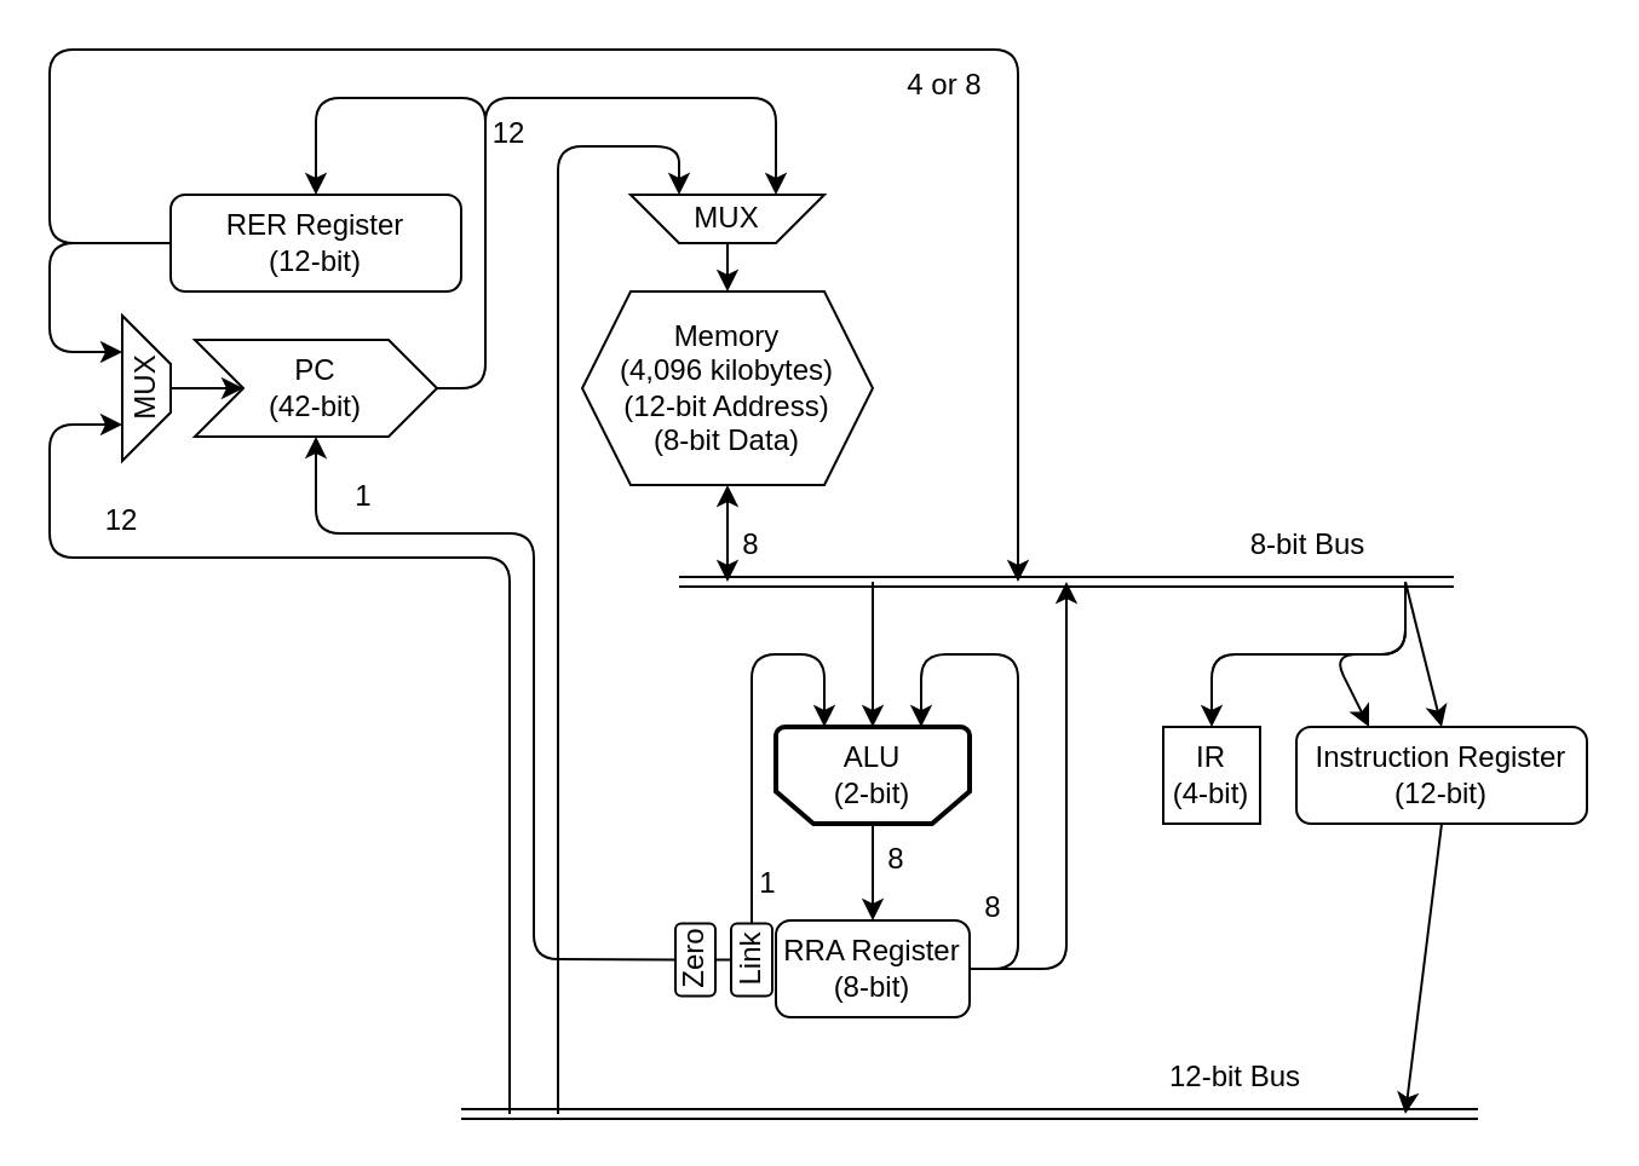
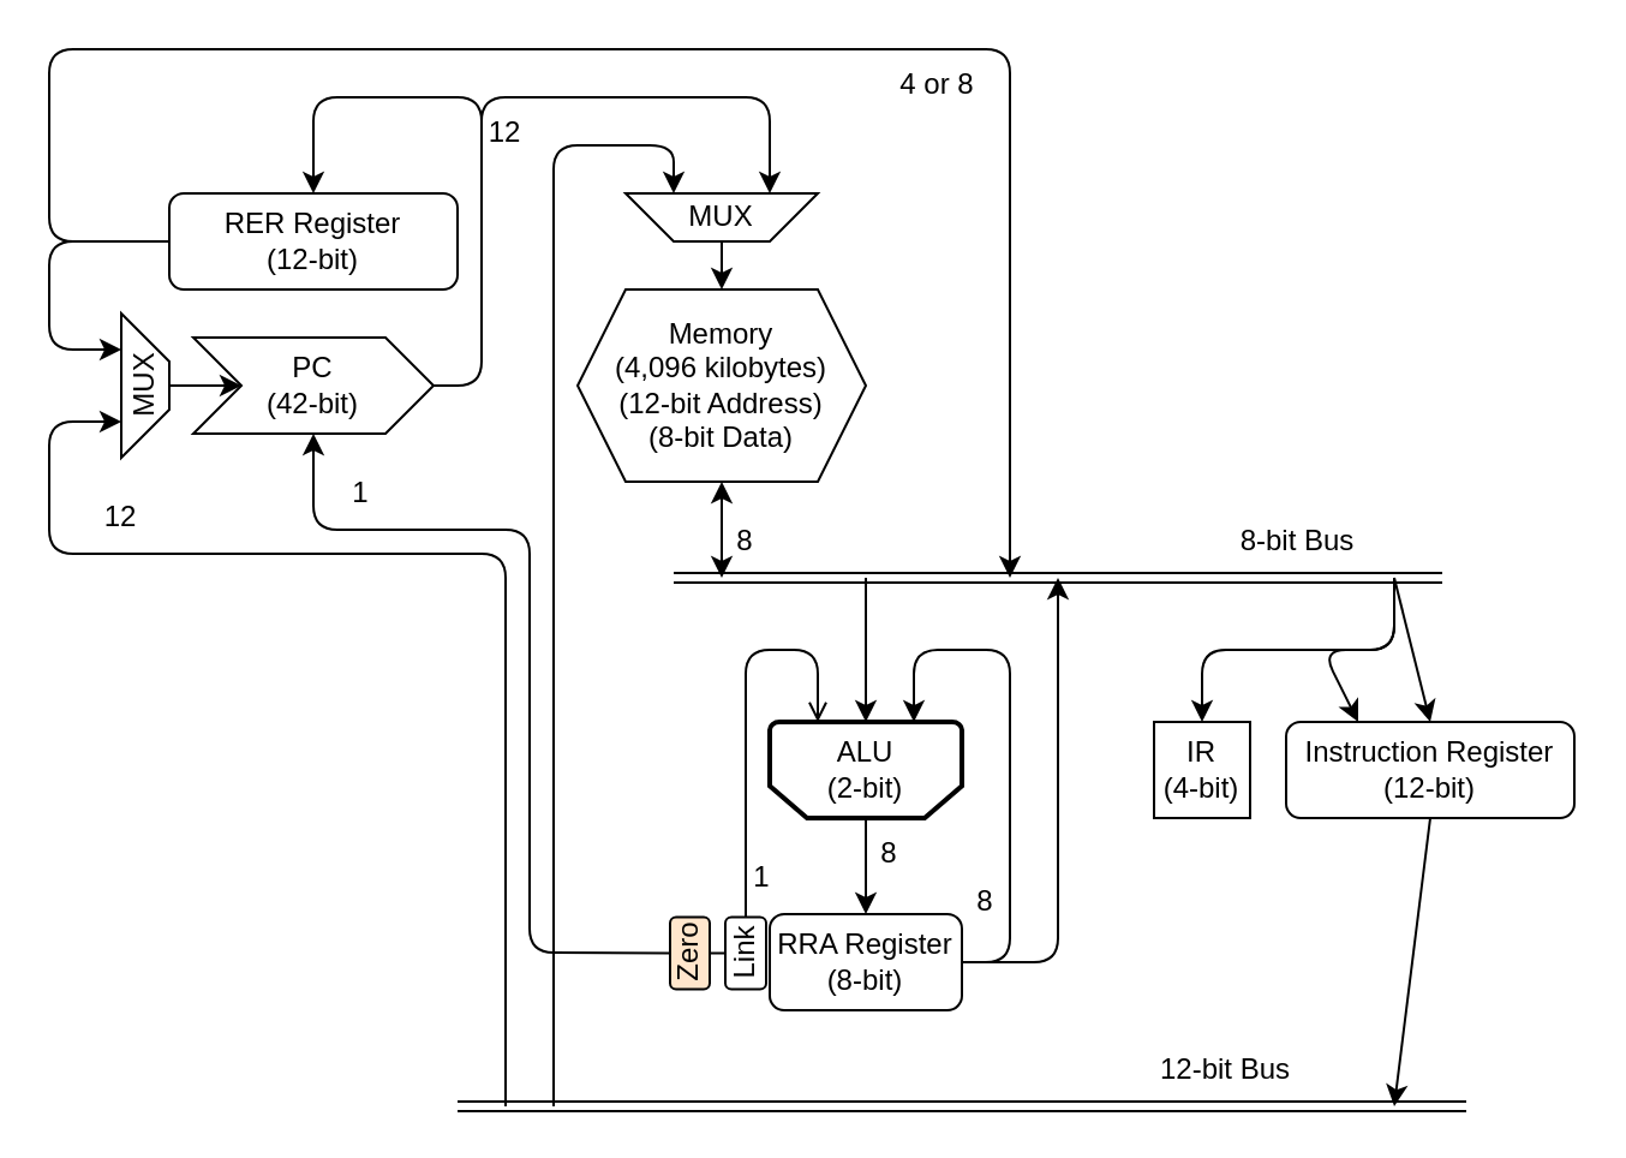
- <mxCell id="16" value="" style="endArrow=classic;html=1;rounded=1;entryX=0.25;entryY=1;entryDx=0;entryDy=0;entryPerimeter=0;exitX=1;exitY=0.5;exitDx=0;exitDy=0;" parent="1" source="14" target="10" edge="1"><mxGeometry width="50" height="50" relative="1" as="geometry"><mxPoint x="385" y="350" as="sourcePoint" /><mxPoint x="435" y="300" as="targetPoint" /><Array as="points"><mxPoint x="310" y="270" /><mxPoint x="340" y="270" /></Array></mxGeometry></mxCell>
+ <mxCell id="16" value="" style="endArrow=open;html=1;rounded=1;entryX=0.25;entryY=1;entryDx=0;entryDy=0;entryPerimeter=0;exitX=1;exitY=0.5;exitDx=0;exitDy=0;" parent="1" source="14" target="10" edge="1"><mxGeometry width="50" height="50" relative="1" as="geometry"><mxPoint x="385" y="350" as="sourcePoint" /><mxPoint x="435" y="300" as="targetPoint" /><Array as="points"><mxPoint x="310" y="270" /><mxPoint x="340" y="270" /></Array></mxGeometry></mxCell>
- <mxCell id="22" value="Zero" style="rounded=1;whiteSpace=wrap;html=1;rotation=-90;" parent="1" vertex="1"><mxGeometry x="271.75" y="388" width="30" height="16.5" as="geometry" /></mxCell>
+ <mxCell id="22" value="Zero" style="rounded=1;whiteSpace=wrap;html=1;rotation=-90;fillColor=#ffe6cc;" parent="1" vertex="1"><mxGeometry x="271.75" y="388" width="30" height="16.5" as="geometry" /></mxCell>
